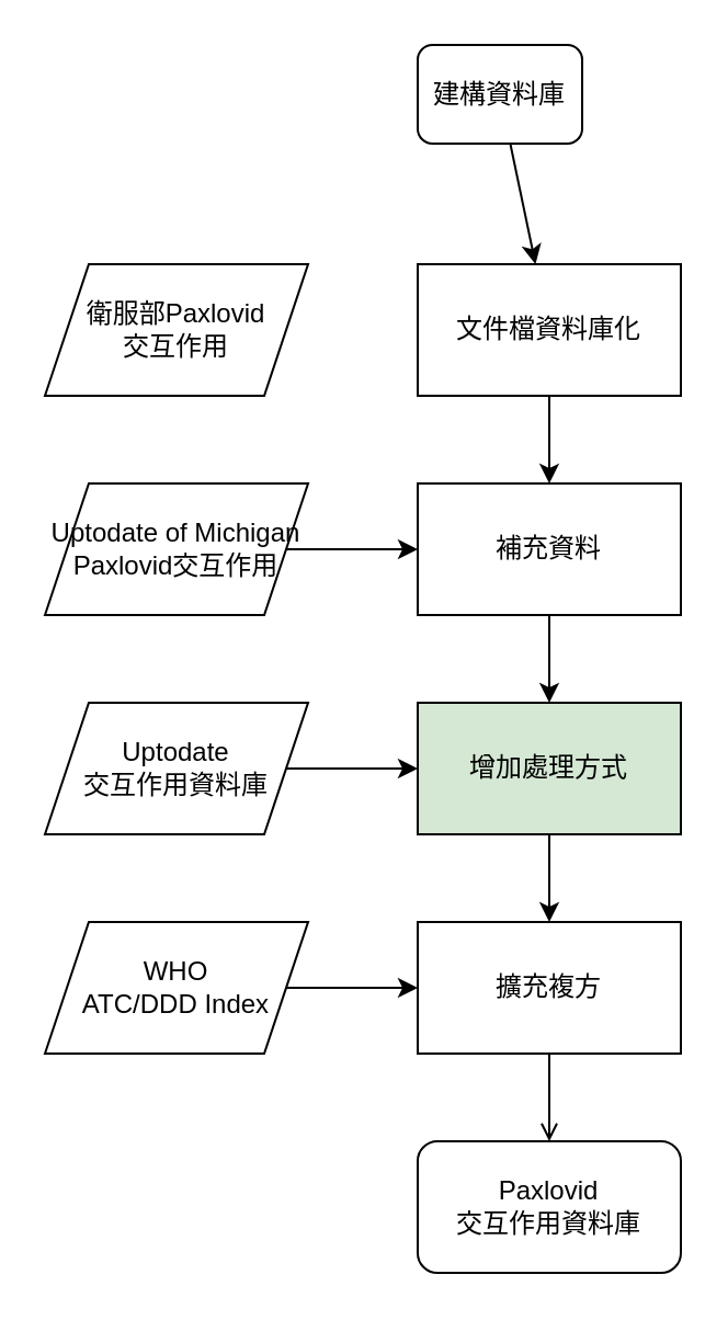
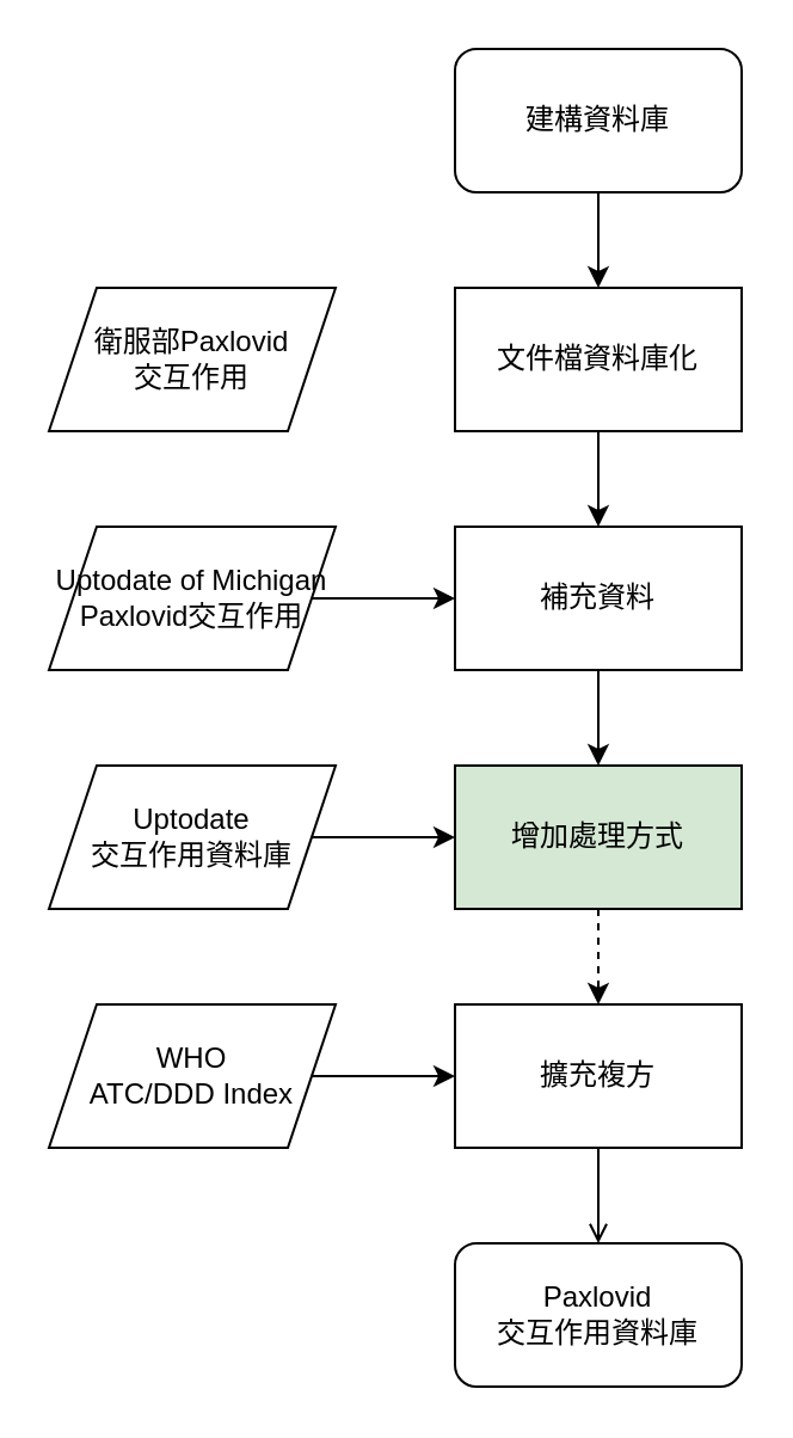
- <mxCell id="11" value="建構資料庫" style="rounded=1;whiteSpace=wrap;html=1;" parent="1" vertex="1"><mxGeometry x="190" y="20" width="75" height="45" as="geometry" /></mxCell>
+ <mxCell id="11" value="建構資料庫" style="rounded=1;whiteSpace=wrap;html=1;" parent="1" vertex="1"><mxGeometry x="190" y="20" width="120" height="60" as="geometry" /></mxCell>
- <mxCell id="16" value="" style="edgeStyle=none;html=1;" parent="1" source="17" target="19" edge="1"><mxGeometry relative="1" as="geometry" /></mxCell>
+ <mxCell id="16" value="" style="edgeStyle=none;html=1;dashed=1;" parent="1" source="17" target="19" edge="1"><mxGeometry relative="1" as="geometry" /></mxCell>
